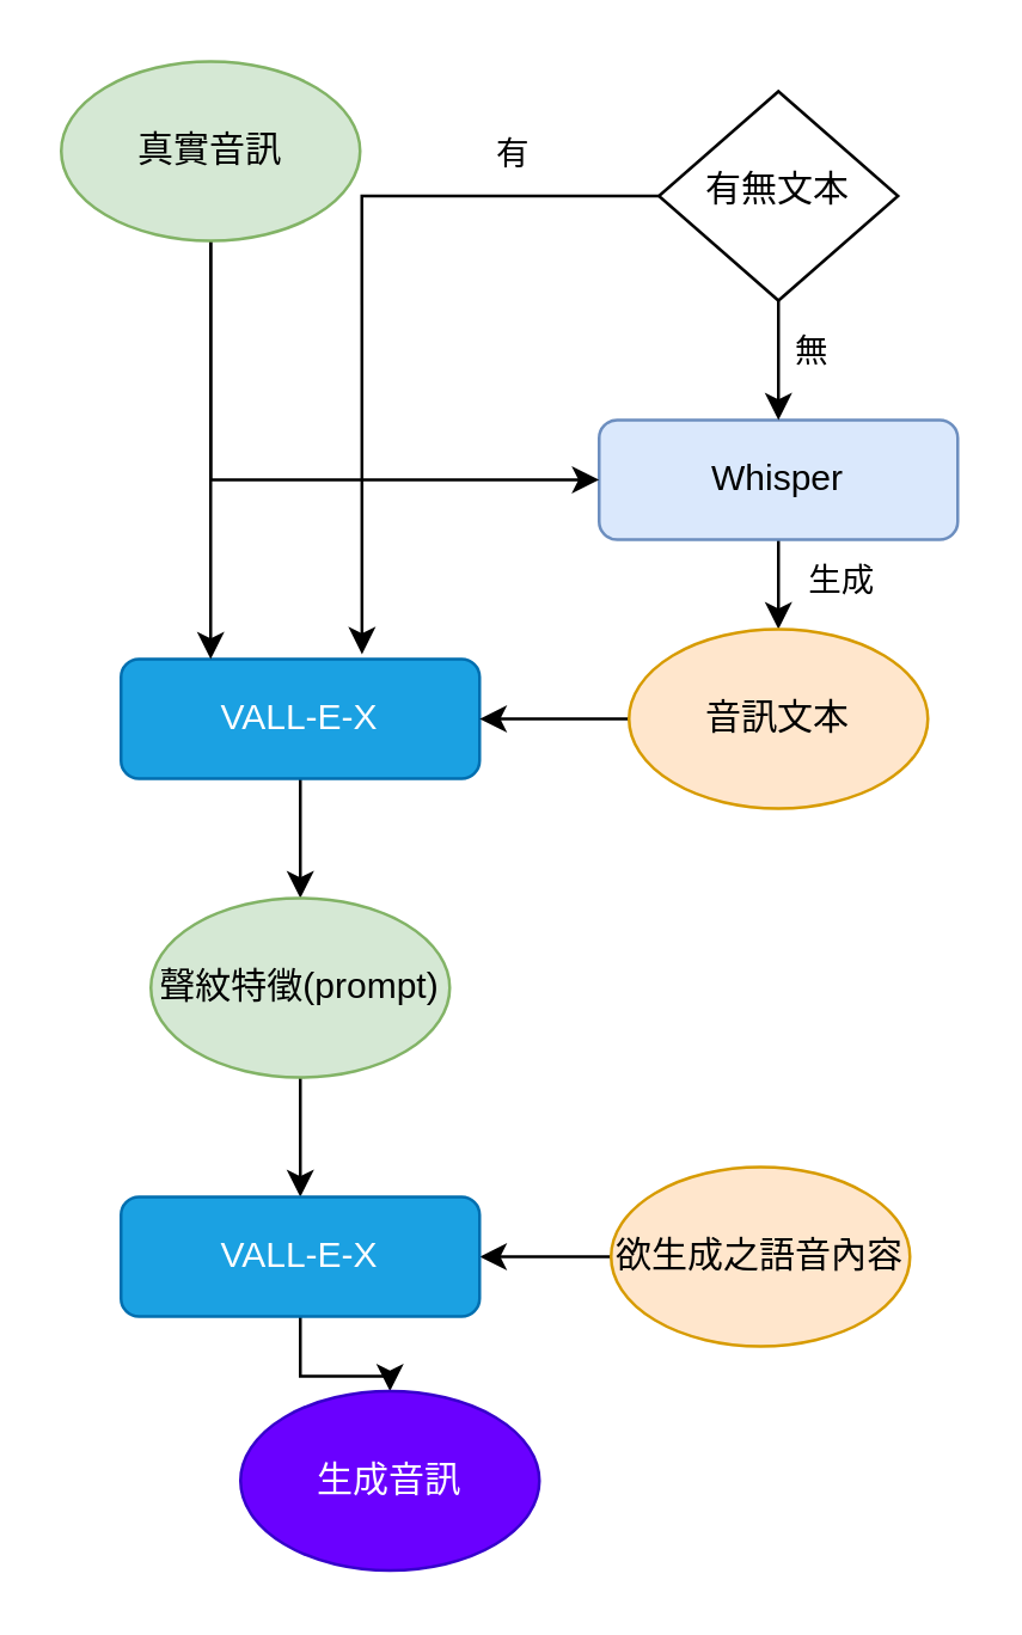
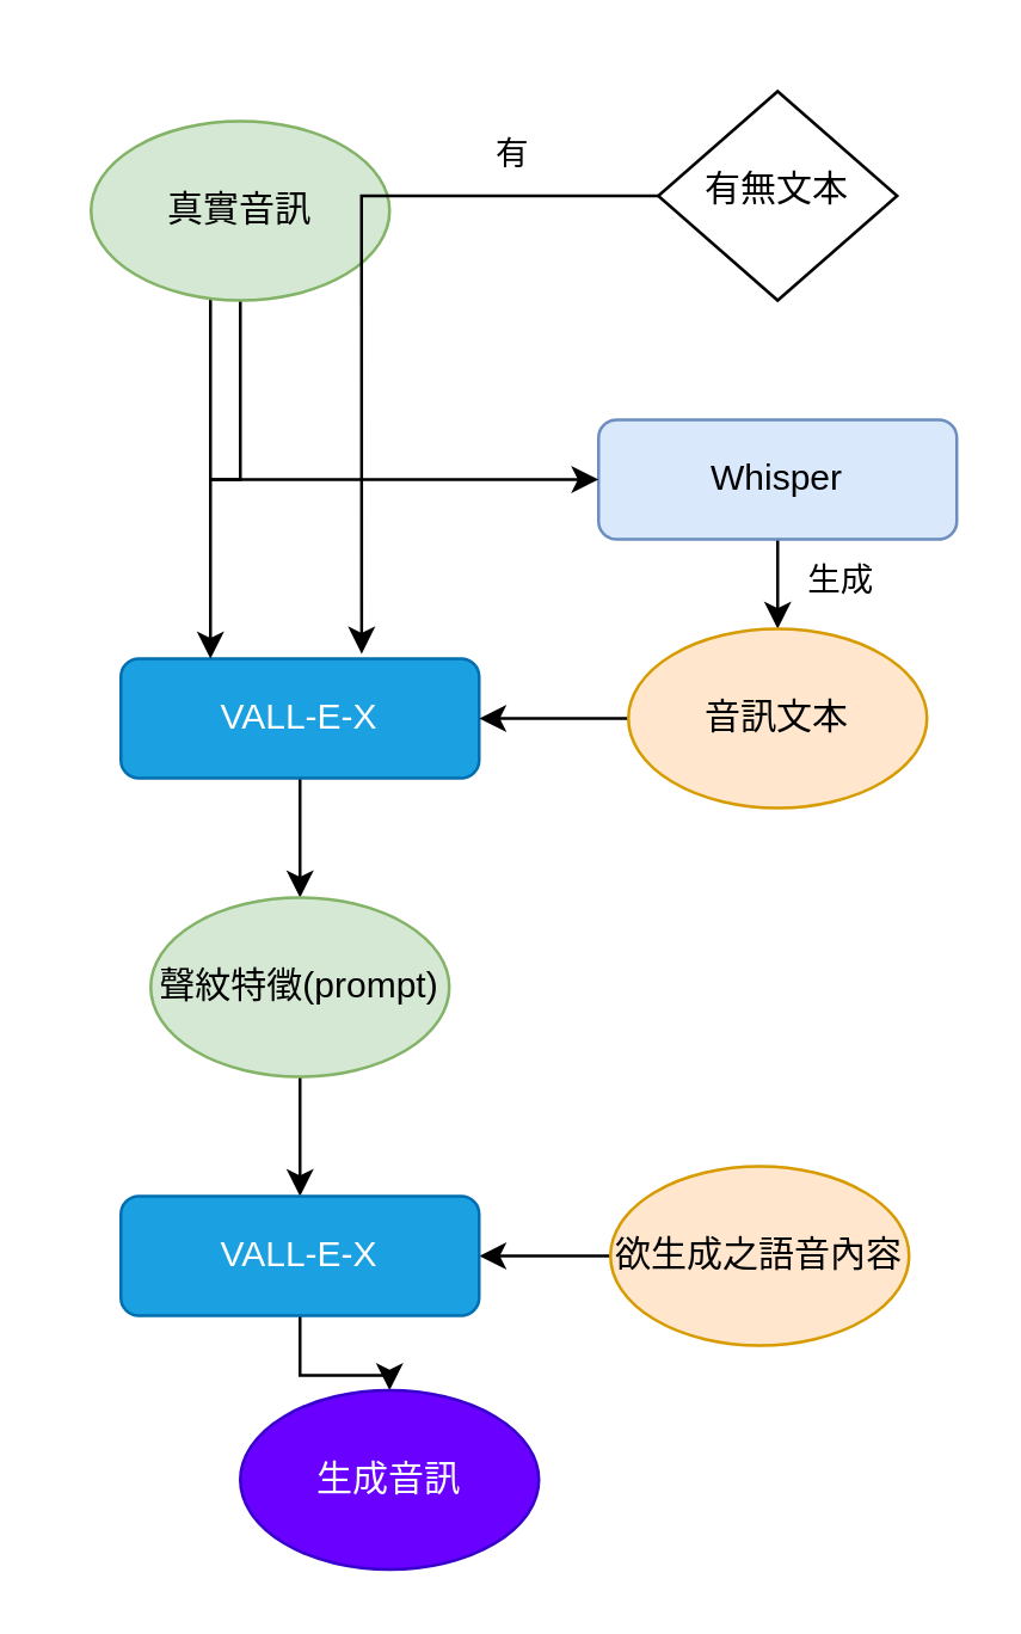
- <mxCell id="12" value="真實音訊" style="ellipse;whiteSpace=wrap;html=1;fillColor=#d5e8d4;strokeColor=#82b366;" vertex="1" parent="1"><mxGeometry x="20" y="20" width="100" height="60" as="geometry" /></mxCell>
+ <mxCell id="12" value="真實音訊" style="ellipse;whiteSpace=wrap;html=1;fillColor=#d5e8d4;strokeColor=#82b366;" vertex="1" parent="1"><mxGeometry x="30" y="40" width="100" height="60" as="geometry" /></mxCell>
- <mxCell id="5" style="edgeStyle=orthogonalEdgeStyle;rounded=0;orthogonalLoop=1;jettySize=auto;html=1;exitX=0.5;exitY=1;exitDx=0;exitDy=0;" edge="1" parent="1" source="7" target="4"><mxGeometry relative="1" as="geometry" /></mxCell>
- <mxCell id="6" value="無" style="edgeLabel;html=1;align=center;verticalAlign=middle;resizable=0;points=[];" vertex="1" connectable="0" parent="5"><mxGeometry x="-0.221" y="-1" relative="1" as="geometry"><mxPoint x="11" as="offset" /></mxGeometry></mxCell>
